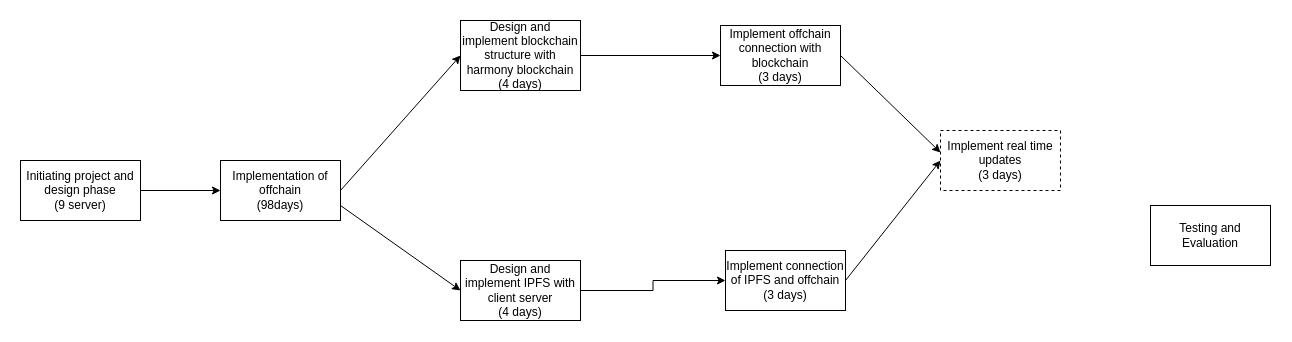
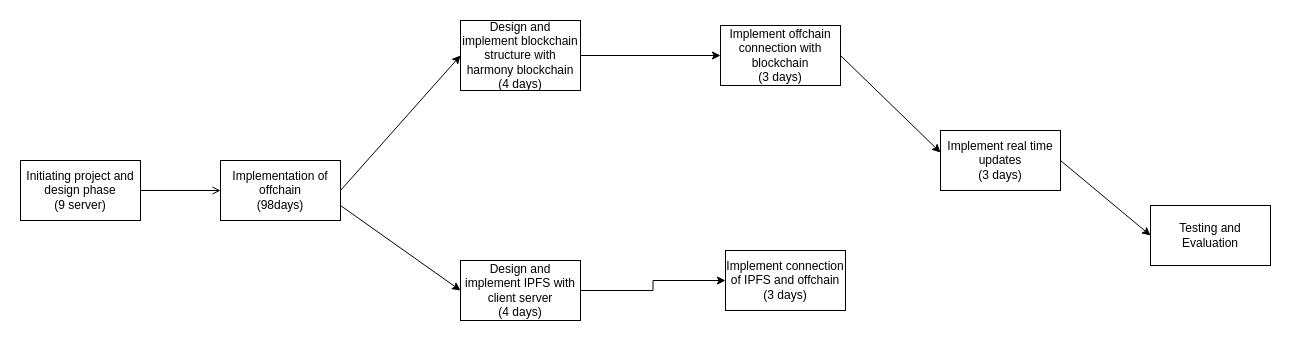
- <mxCell id="7" value="Implement real time updates&lt;br&gt;(3 days)" style="rounded=0;whiteSpace=wrap;html=1;dashed=1;" parent="1" vertex="1"><mxGeometry x="940" y="130" width="120" height="60" as="geometry" /></mxCell>
+ <mxCell id="7" value="Implement real time updates&lt;br&gt;(3 days)" style="rounded=0;whiteSpace=wrap;html=1;" parent="1" vertex="1"><mxGeometry x="940" y="130" width="120" height="60" as="geometry" /></mxCell>
- <mxCell id="2" style="edgeStyle=orthogonalEdgeStyle;rounded=0;orthogonalLoop=1;jettySize=auto;html=1;" parent="1" source="3" target="11" edge="1"><mxGeometry relative="1" as="geometry" /></mxCell>
+ <mxCell id="2" style="edgeStyle=orthogonalEdgeStyle;rounded=0;orthogonalLoop=1;jettySize=auto;html=1;endArrow=open;" parent="1" source="3" target="11" edge="1"><mxGeometry relative="1" as="geometry" /></mxCell>
+ <mxCell id="17" value="" style="endArrow=classic;html=1;rounded=0;entryX=0;entryY=0.5;entryDx=0;entryDy=0;exitX=1;exitY=0.5;exitDx=0;exitDy=0;" parent="1" source="7" target="6" edge="1"><mxGeometry width="50" height="50" relative="1" as="geometry"><mxPoint x="680" y="320" as="sourcePoint" /><mxPoint x="730" y="270" as="targetPoint" /></mxGeometry></mxCell>
- <mxCell id="15" value="" style="endArrow=classic;html=1;rounded=0;entryX=0;entryY=0.5;entryDx=0;entryDy=0;exitX=1;exitY=0.5;exitDx=0;exitDy=0;" parent="1" source="5" target="7" edge="1"><mxGeometry width="50" height="50" relative="1" as="geometry"><mxPoint x="680" y="320" as="sourcePoint" /><mxPoint x="730" y="270" as="targetPoint" /></mxGeometry></mxCell>
